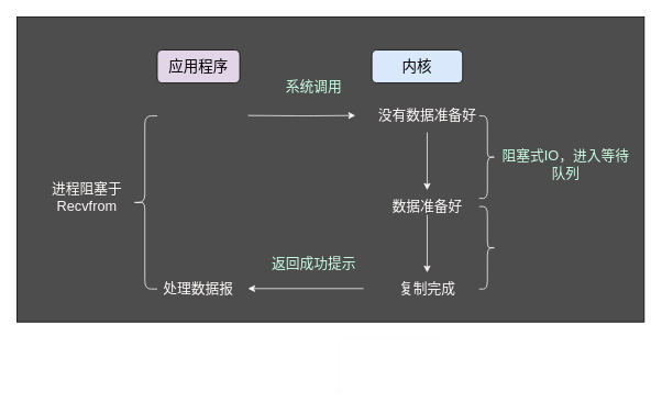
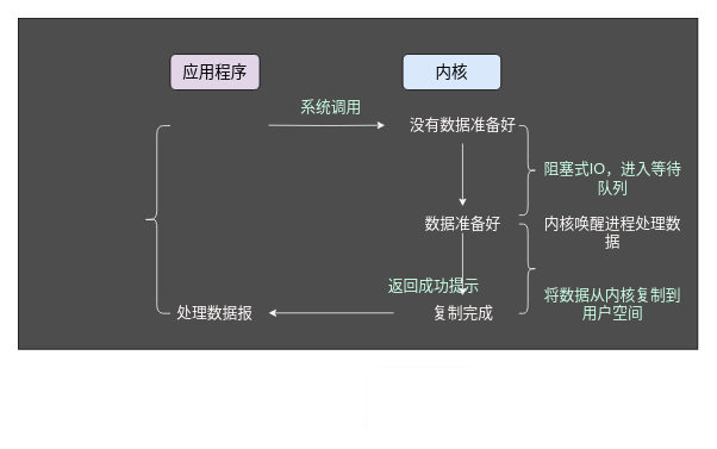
- <mxCell id="8" value="&lt;font style=&quot;font-size: 17px&quot; color=&quot;#ccffe6&quot;&gt;系统调用&lt;/font&gt;" style="text;html=1;strokeColor=none;fillColor=none;align=center;verticalAlign=middle;whiteSpace=wrap;rounded=0;" vertex="1" parent="1"><mxGeometry x="340" y="95" width="80" height="20" as="geometry" /></mxCell>
+ <mxCell id="8" value="&lt;font style=&quot;font-size: 17px&quot; color=&quot;#ccffe6&quot;&gt;系统调用&lt;/font&gt;" style="text;html=1;strokeColor=none;fillColor=none;align=center;verticalAlign=middle;whiteSpace=wrap;rounded=0;" vertex="1" parent="1"><mxGeometry x="330" y="110" width="80" height="20" as="geometry" /></mxCell>
- <mxCell id="16" value="&lt;font style=&quot;font-size: 17px&quot; color=&quot;#fffbfa&quot;&gt;进程阻塞于Recvfrom&lt;/font&gt;" style="text;html=1;strokeColor=none;fillColor=none;align=center;verticalAlign=middle;whiteSpace=wrap;rounded=0;" vertex="1" parent="1"><mxGeometry x="50" y="230" width="110" height="20" as="geometry" /></mxCell>
+ <mxCell id="21" value="&lt;span style=&quot;font-size: 17px&quot;&gt;&lt;font color=&quot;#fffbfa&quot;&gt;内核唤醒进程处理数据&lt;/font&gt;&lt;/span&gt;" style="text;html=1;strokeColor=none;fillColor=none;align=center;verticalAlign=middle;whiteSpace=wrap;rounded=0;" vertex="1" parent="1"><mxGeometry x="600" y="250" width="170" height="20" as="geometry" /></mxCell>
- <mxCell id="17" value="&lt;font style=&quot;font-size: 17px&quot; color=&quot;#ccffe6&quot;&gt;返回成功提示&lt;/font&gt;" style="text;html=1;strokeColor=none;fillColor=none;align=center;verticalAlign=middle;whiteSpace=wrap;rounded=0;" vertex="1" parent="1"><mxGeometry x="320" y="310" width="120" height="20" as="geometry" /></mxCell>
+ <mxCell id="17" value="&lt;font style=&quot;font-size: 17px&quot; color=&quot;#ccffe6&quot;&gt;返回成功提示&lt;/font&gt;" style="text;html=1;strokeColor=none;fillColor=none;align=center;verticalAlign=middle;whiteSpace=wrap;rounded=0;" vertex="1" parent="1"><mxGeometry x="425" y="310" width="120" height="20" as="geometry" /></mxCell>
+ <mxCell id="22" value="&lt;font color=&quot;#ccffe6&quot;&gt;&lt;span style=&quot;font-size: 17px&quot;&gt;将数据从内核复制到用户空间&lt;/span&gt;&lt;/font&gt;" style="text;html=1;strokeColor=none;fillColor=none;align=center;verticalAlign=middle;whiteSpace=wrap;rounded=0;" vertex="1" parent="1"><mxGeometry x="600" y="330" width="170" height="20" as="geometry" /></mxCell>
